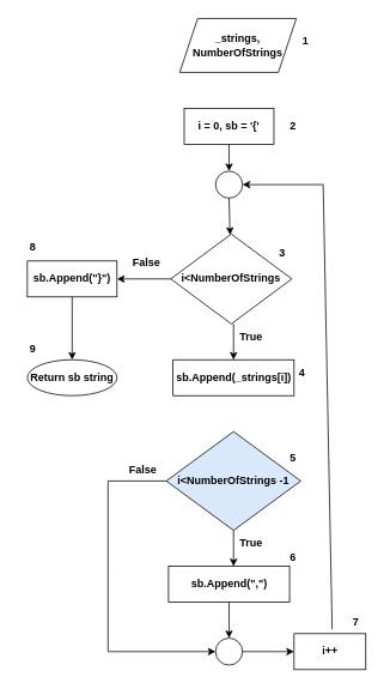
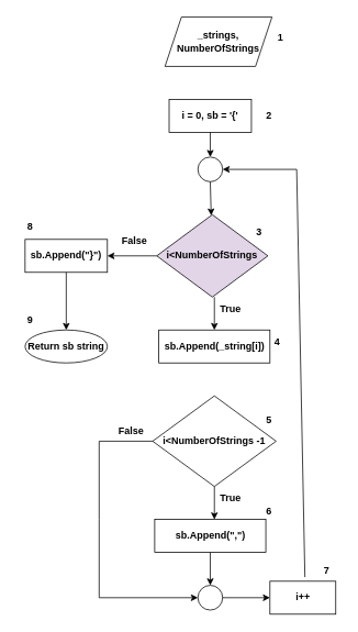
- <mxCell id="5" value="&lt;div&gt;&lt;br&gt;&lt;/div&gt;i&amp;lt;NumberOfStrings&lt;div&gt;&lt;br&gt;&lt;/div&gt;" style="rhombus;whiteSpace=wrap;html=1;fontStyle=1" vertex="1" parent="1"><mxGeometry x="190" y="260" width="135" height="100" as="geometry" /></mxCell>
+ <mxCell id="5" value="&lt;div&gt;&lt;br&gt;&lt;/div&gt;i&amp;lt;NumberOfStrings&lt;div&gt;&lt;br&gt;&lt;/div&gt;" style="rhombus;whiteSpace=wrap;html=1;fontStyle=1;fillColor=#e1d5e7;" vertex="1" parent="1"><mxGeometry x="190" y="260" width="135" height="100" as="geometry" /></mxCell>
- <mxCell id="6" value="sb.Append(_strings[i])" style="rounded=0;whiteSpace=wrap;html=1;fontStyle=1" vertex="1" parent="1"><mxGeometry x="192.5" y="400" width="135" height="40" as="geometry" /></mxCell>
+ <mxCell id="6" value="sb.Append(_string[i])" style="rounded=0;whiteSpace=wrap;html=1;fontStyle=1" vertex="1" parent="1"><mxGeometry x="192.5" y="400" width="135" height="40" as="geometry" /></mxCell>
- <mxCell id="7" value="&lt;div&gt;&lt;br&gt;&lt;/div&gt;i&amp;lt;NumberOfStrings -1&lt;div&gt;&lt;br&gt;&lt;/div&gt;" style="rhombus;whiteSpace=wrap;html=1;fontStyle=1;fillColor=#dae8fc;" vertex="1" parent="1"><mxGeometry x="185" y="480" width="150" height="110" as="geometry" /></mxCell>
+ <mxCell id="7" value="&lt;div&gt;&lt;br&gt;&lt;/div&gt;i&amp;lt;NumberOfStrings -1&lt;div&gt;&lt;br&gt;&lt;/div&gt;" style="rhombus;whiteSpace=wrap;html=1;fontStyle=1" vertex="1" parent="1"><mxGeometry x="185" y="480" width="150" height="110" as="geometry" /></mxCell>
